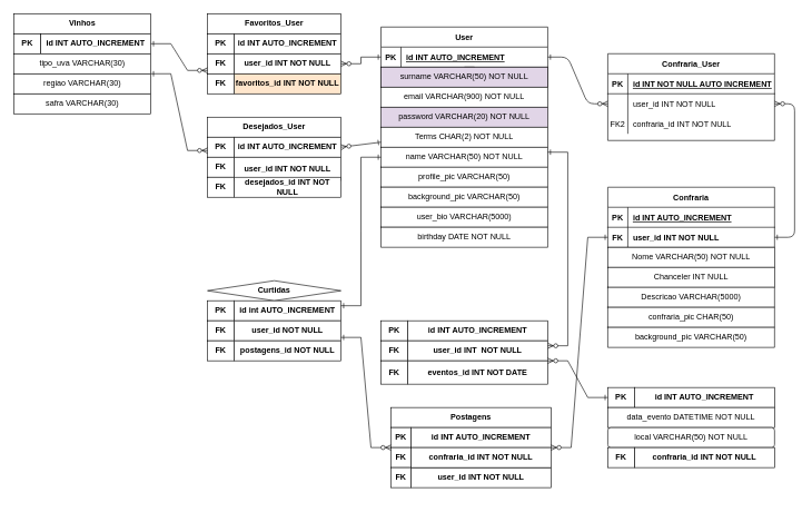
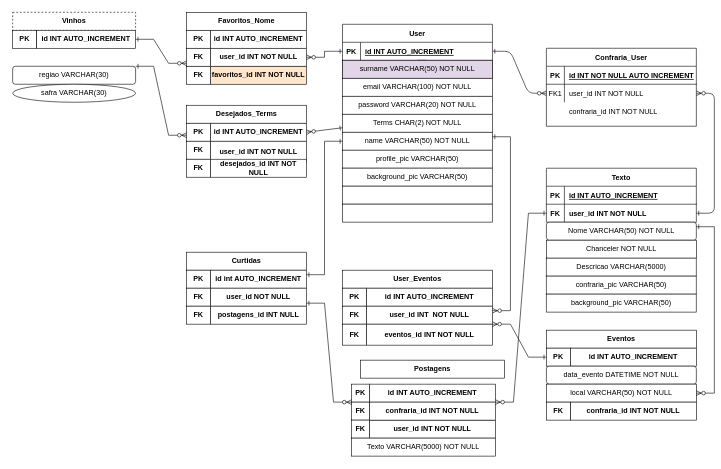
- <mxCell id="39" value="&lt;b&gt;Vinhos&lt;/b&gt;" style="rounded=0;whiteSpace=wrap;html=1;" parent="1" vertex="1"><mxGeometry x="20" y="20" width="205" height="30" as="geometry" /></mxCell>
+ <mxCell id="39" value="&lt;b&gt;Vinhos&lt;/b&gt;" style="rounded=0;whiteSpace=wrap;html=1;dashed=1;" parent="1" vertex="1"><mxGeometry x="20" y="20" width="205" height="30" as="geometry" /></mxCell>
- <mxCell id="82" value="&lt;b&gt;Favoritos_User&lt;/b&gt;" style="rounded=0;whiteSpace=wrap;html=1;" parent="1" vertex="1"><mxGeometry x="310" y="20" width="200" height="30" as="geometry" /></mxCell>
+ <mxCell id="82" value="&lt;b&gt;Favoritos_Nome&lt;/b&gt;" style="rounded=0;whiteSpace=wrap;html=1;" parent="1" vertex="1"><mxGeometry x="310" y="20" width="200" height="30" as="geometry" /></mxCell>
- <mxCell id="92" value="tipo_uva VARCHAR(30)" style="rounded=0;whiteSpace=wrap;html=1;" parent="1" vertex="1"><mxGeometry x="20" y="80" width="205" height="30" as="geometry" /></mxCell>
- <mxCell id="93" value="regiao VARCHAR(30)" style="rounded=0;whiteSpace=wrap;html=1;" parent="1" vertex="1"><mxGeometry x="20" y="110" width="205" height="30" as="geometry" /></mxCell>
+ <mxCell id="93" value="regiao VARCHAR(30)" style="whiteSpace=wrap;html=1;rounded=1;" parent="1" vertex="1"><mxGeometry x="20" y="110" width="205" height="30" as="geometry" /></mxCell>
- <mxCell id="29" value="email VARCHAR(900) NOT NULL" style="rounded=0;whiteSpace=wrap;html=1;" parent="1" vertex="1"><mxGeometry x="570" y="130" width="250" height="30" as="geometry" /></mxCell>
+ <mxCell id="29" value="email VARCHAR(100) NOT NULL" style="rounded=0;whiteSpace=wrap;html=1;" parent="1" vertex="1"><mxGeometry x="570" y="130" width="250" height="30" as="geometry" /></mxCell>
- <mxCell id="94" value="safra VARCHAR(30)" style="rounded=0;whiteSpace=wrap;html=1;" parent="1" vertex="1"><mxGeometry x="20" y="140" width="205" height="30" as="geometry" /></mxCell>
+ <mxCell id="94" value="safra VARCHAR(30)" style="ellipse;whiteSpace=wrap;html=1;" parent="1" vertex="1"><mxGeometry x="20" y="140" width="205" height="30" as="geometry" /></mxCell>
+ <mxCell id="8" value="FK1" style="shape=partialRectangle;overflow=hidden;connectable=0;fillColor=none;top=0;left=0;bottom=0;right=0;" parent="7" vertex="1"><mxGeometry width="30" height="30" as="geometry" /></mxCell>
- <mxCell id="30" value="password VARCHAR(20) NOT NULL" style="rounded=0;whiteSpace=wrap;html=1;fillColor=#e1d5e7;" parent="1" vertex="1"><mxGeometry x="570" y="160" width="250" height="30" as="geometry" /></mxCell>
+ <mxCell id="30" value="password VARCHAR(20) NOT NULL" style="rounded=0;whiteSpace=wrap;html=1;" parent="1" vertex="1"><mxGeometry x="570" y="160" width="250" height="30" as="geometry" /></mxCell>
- <mxCell id="11" value="FK2" style="shape=partialRectangle;overflow=hidden;connectable=0;fillColor=none;top=0;left=0;bottom=0;right=0;" parent="10" vertex="1"><mxGeometry width="30" height="30" as="geometry" /></mxCell>
- <mxCell id="74" value="&lt;b&gt;Desejados_User&lt;/b&gt;" style="rounded=0;whiteSpace=wrap;html=1;" parent="1" vertex="1"><mxGeometry x="310" y="175" width="200" height="30" as="geometry" /></mxCell>
+ <mxCell id="74" value="&lt;b&gt;Desejados_Terms&lt;/b&gt;" style="rounded=0;whiteSpace=wrap;html=1;" parent="1" vertex="1"><mxGeometry x="310" y="175" width="200" height="30" as="geometry" /></mxCell>
- <mxCell id="13" value="Confraria" style="shape=table;startSize=30;container=1;collapsible=1;childLayout=tableLayout;fixedRows=1;rowLines=0;fontStyle=1;align=center;resizeLast=1;" parent="1" vertex="1"><mxGeometry x="910" y="280" width="250" height="90" as="geometry" /></mxCell>
+ <mxCell id="13" value="Texto" style="shape=table;startSize=30;container=1;collapsible=1;childLayout=tableLayout;fixedRows=1;rowLines=0;fontStyle=1;align=center;resizeLast=1;" parent="1" vertex="1"><mxGeometry x="910" y="280" width="250" height="90" as="geometry" /></mxCell>
- <mxCell id="104" value="user_bio VARCHAR(5000)" style="shape=partialRectangle;html=1;whiteSpace=wrap;connectable=0;overflow=hidden;fillColor=none;top=0;left=0;bottom=0;right=0;" parent="103" vertex="1"><mxGeometry width="250" height="30" as="geometry" /></mxCell>
- <mxCell id="116" value="birthday DATE NOT NULL" style="shape=partialRectangle;html=1;whiteSpace=wrap;connectable=0;overflow=hidden;fillColor=none;top=0;left=0;bottom=0;right=0;" parent="115" vertex="1"><mxGeometry width="250" height="30" as="geometry" /></mxCell>
- <mxCell id="52" value="Nome VARCHAR(50) NOT NULL" style="rounded=0;whiteSpace=wrap;html=1;" parent="1" vertex="1"><mxGeometry x="910" y="370" width="250" height="30" as="geometry" /></mxCell>
+ <mxCell id="52" value="Nome VARCHAR(50) NOT NULL" style="whiteSpace=wrap;html=1;rounded=1;" parent="1" vertex="1"><mxGeometry x="910" y="370" width="250" height="30" as="geometry" /></mxCell>
- <mxCell id="53" value="Chanceler INT NULL" style="rounded=0;whiteSpace=wrap;html=1;" parent="1" vertex="1"><mxGeometry x="910" y="400" width="250" height="30" as="geometry" /></mxCell>
+ <mxCell id="53" value="Chanceler NOT NULL" style="rounded=0;whiteSpace=wrap;html=1;" parent="1" vertex="1"><mxGeometry x="910" y="400" width="250" height="30" as="geometry" /></mxCell>
- <mxCell id="54" value="&lt;b&gt;Curtidas&lt;/b&gt;" style="rhombus;whiteSpace=wrap;html=1;" parent="1" vertex="1"><mxGeometry x="310" y="420" width="200" height="30" as="geometry" /></mxCell>
+ <mxCell id="54" value="&lt;b&gt;Curtidas&lt;/b&gt;" style="rounded=0;whiteSpace=wrap;html=1;" parent="1" vertex="1"><mxGeometry x="310" y="420" width="200" height="30" as="geometry" /></mxCell>
+ <mxCell id="63" value="&lt;b&gt;User_Eventos&lt;/b&gt;" style="rounded=0;whiteSpace=wrap;html=1;" parent="1" vertex="1"><mxGeometry x="570" y="450" width="250" height="30" as="geometry" /></mxCell>
- <mxCell id="110" value="confraria_pic CHAR(50)" style="shape=partialRectangle;html=1;whiteSpace=wrap;connectable=0;overflow=hidden;fillColor=none;top=0;left=0;bottom=0;right=0;" parent="109" vertex="1"><mxGeometry width="250" height="30" as="geometry" /></mxCell>
+ <mxCell id="110" value="confraria_pic VARCHAR(50)" style="shape=partialRectangle;html=1;whiteSpace=wrap;connectable=0;overflow=hidden;fillColor=none;top=0;left=0;bottom=0;right=0;" parent="109" vertex="1"><mxGeometry width="250" height="30" as="geometry" /></mxCell>
+ <mxCell id="61" value="" style="edgeStyle=entityRelationEdgeStyle;fontSize=12;html=1;endArrow=ERzeroToMany;rounded=0;entryX=1;entryY=0.5;entryDx=0;entryDy=0;startArrow=ERone;startFill=0;exitX=1;exitY=0.25;exitDx=0;exitDy=0;endFill=1;" parent="1" source="52" target="36" edge="1"><mxGeometry width="100" height="100" relative="1" as="geometry"><mxPoint x="1160" y="430" as="sourcePoint" /><mxPoint x="1260" y="520" as="targetPoint" /></mxGeometry></mxCell>
- <mxCell id="58" value="&lt;b&gt;postagens_id NOT NULL&lt;/b&gt;" style="rounded=0;whiteSpace=wrap;html=1;" parent="1" vertex="1"><mxGeometry x="350" y="510" width="160" height="30" as="geometry" /></mxCell>
+ <mxCell id="58" value="&lt;b&gt;postagens_id INT NULL&lt;/b&gt;" style="rounded=0;whiteSpace=wrap;html=1;" parent="1" vertex="1"><mxGeometry x="350" y="510" width="160" height="30" as="geometry" /></mxCell>
- <mxCell id="67" value="&lt;b&gt;eventos_id INT NOT DATE&lt;/b&gt;" style="rounded=0;whiteSpace=wrap;html=1;" parent="1" vertex="1"><mxGeometry x="610" y="540" width="210" height="35" as="geometry" /></mxCell>
+ <mxCell id="67" value="&lt;b&gt;eventos_id INT NOT NULL&lt;/b&gt;" style="rounded=0;whiteSpace=wrap;html=1;" parent="1" vertex="1"><mxGeometry x="610" y="540" width="210" height="35" as="geometry" /></mxCell>
+ <mxCell id="32" value="&lt;b&gt;Eventos&lt;/b&gt;" style="rounded=0;whiteSpace=wrap;html=1;" parent="1" vertex="1"><mxGeometry x="910" y="550" width="250" height="30" as="geometry" /></mxCell>
- <mxCell id="44" value="&lt;b&gt;Postagens&lt;/b&gt;" style="rounded=0;whiteSpace=wrap;html=1;" parent="1" vertex="1"><mxGeometry x="585" y="610" width="240" height="30" as="geometry" /></mxCell>
+ <mxCell id="44" value="&lt;b&gt;Postagens&lt;/b&gt;" style="rounded=0;whiteSpace=wrap;html=1;" parent="1" vertex="1"><mxGeometry x="600" y="600" width="240" height="30" as="geometry" /></mxCell>
- <mxCell id="35" value="data_evento DATETIME NOT NULL" style="rounded=0;whiteSpace=wrap;html=1;" parent="1" vertex="1"><mxGeometry x="910" y="610" width="250" height="30" as="geometry" /></mxCell>
+ <mxCell id="35" value="data_evento DATETIME NOT NULL" style="whiteSpace=wrap;html=1;rounded=1;" parent="1" vertex="1"><mxGeometry x="910" y="610" width="250" height="30" as="geometry" /></mxCell>
- <mxCell id="36" value="local VARCHAR(50) NOT NULL" style="whiteSpace=wrap;html=1;rounded=1;" parent="1" vertex="1"><mxGeometry x="910" y="640" width="250" height="30" as="geometry" /></mxCell>
+ <mxCell id="36" value="local VARCHAR(50) NOT NULL" style="rounded=0;whiteSpace=wrap;html=1;" parent="1" vertex="1"><mxGeometry x="910" y="640" width="250" height="30" as="geometry" /></mxCell>
+ <mxCell id="51" value="Texto VARCHAR(5000) NOT NULL" style="rounded=0;whiteSpace=wrap;html=1;" parent="1" vertex="1"><mxGeometry x="585" y="730" width="240" height="30" as="geometry" /></mxCell>
